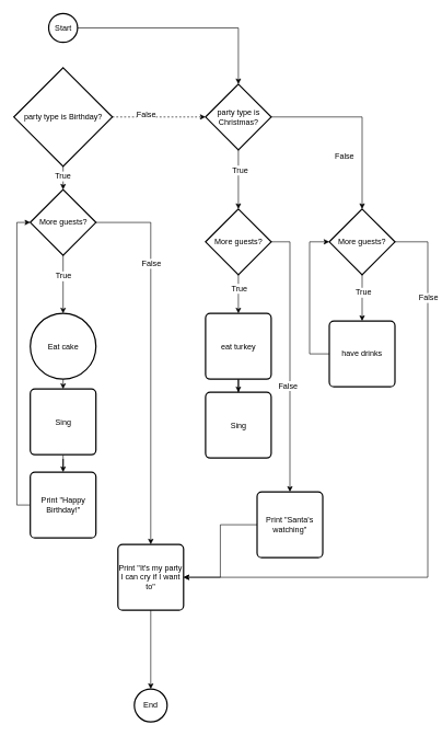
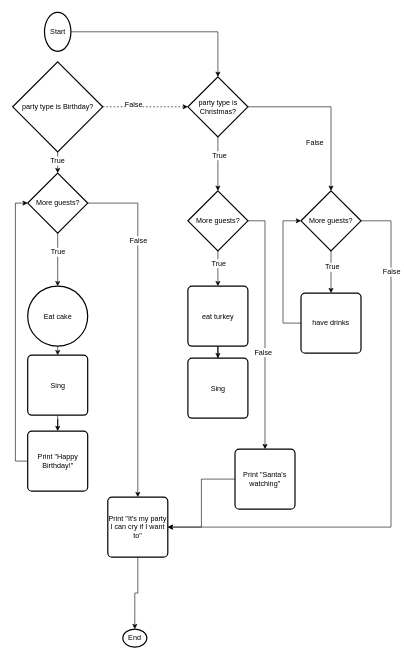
- <mxCell id="3" value="Start" style="strokeWidth=2;html=1;shape=mxgraph.flowchart.start_2;whiteSpace=wrap;" vertex="1" parent="1"><mxGeometry x="73.5" y="20" width="44" height="44" as="geometry" /></mxCell>
+ <mxCell id="3" value="Start" style="strokeWidth=2;html=1;shape=mxgraph.flowchart.start_2;whiteSpace=wrap;" vertex="1" parent="1"><mxGeometry x="73.5" y="20" width="44" height="65" as="geometry" /></mxCell>
- <mxCell id="35" value="End" style="strokeWidth=2;html=1;shape=mxgraph.flowchart.start_2;whiteSpace=wrap;" vertex="1" parent="1"><mxGeometry x="204" y="1048" width="50" height="50" as="geometry" /></mxCell>
+ <mxCell id="35" value="End" style="strokeWidth=2;html=1;shape=mxgraph.flowchart.start_2;whiteSpace=wrap;" vertex="1" parent="1"><mxGeometry x="204" y="1048" width="40" height="30" as="geometry" /></mxCell>
